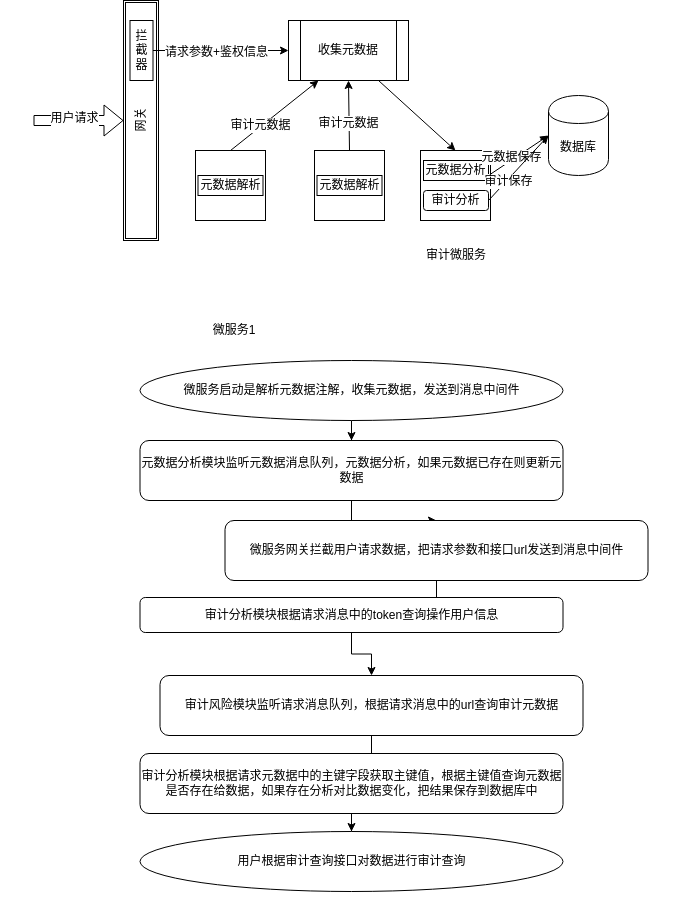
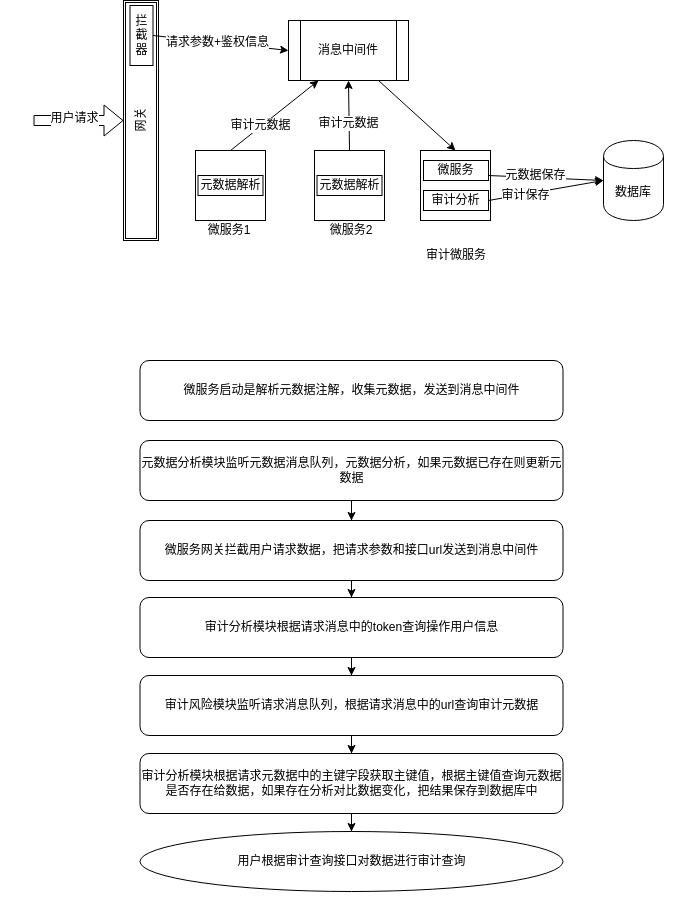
- <mxCell id="41" value="拦截器" style="rounded=0;whiteSpace=wrap;html=1;" vertex="1" parent="1"><mxGeometry x="129.5" y="20" width="23" height="60" as="geometry" /></mxCell>
+ <mxCell id="41" value="拦截器" style="rounded=0;whiteSpace=wrap;html=1;" vertex="1" parent="1"><mxGeometry x="129.5" y="5" width="23" height="60" as="geometry" /></mxCell>
- <mxCell id="6" value="收集元数据" style="shape=process;whiteSpace=wrap;html=1;backgroundOutline=1;" parent="1" vertex="1"><mxGeometry x="288" y="20" width="120" height="60" as="geometry" /></mxCell>
+ <mxCell id="6" value="消息中间件" style="shape=process;whiteSpace=wrap;html=1;backgroundOutline=1;" parent="1" vertex="1"><mxGeometry x="288" y="20" width="120" height="60" as="geometry" /></mxCell>
- <mxCell id="2" value="数据库" style="shape=cylinder;whiteSpace=wrap;html=1;boundedLbl=1;backgroundOutline=1;" parent="1" vertex="1"><mxGeometry x="548" y="95" width="60" height="80" as="geometry" /></mxCell>
+ <mxCell id="2" value="数据库" style="shape=cylinder;whiteSpace=wrap;html=1;boundedLbl=1;backgroundOutline=1;" parent="1" vertex="1"><mxGeometry x="603" y="140" width="60" height="80" as="geometry" /></mxCell>
- <mxCell id="20" value="元数据分析" style="rounded=0;whiteSpace=wrap;html=1;" parent="1" vertex="1"><mxGeometry x="423" y="160" width="65" height="20" as="geometry" /></mxCell>
+ <mxCell id="20" value="微服务" style="rounded=0;whiteSpace=wrap;html=1;" parent="1" vertex="1"><mxGeometry x="423" y="160" width="65" height="20" as="geometry" /></mxCell>
- <mxCell id="21" value="审计分析" style="whiteSpace=wrap;html=1;rounded=1;" parent="1" vertex="1"><mxGeometry x="423" y="190" width="65" height="20" as="geometry" /></mxCell>
+ <mxCell id="21" value="审计分析" style="rounded=0;whiteSpace=wrap;html=1;" parent="1" vertex="1"><mxGeometry x="423" y="190" width="65" height="20" as="geometry" /></mxCell>
+ <mxCell id="16" value="微服务2" style="text;html=1;strokeColor=none;fillColor=none;align=center;verticalAlign=middle;whiteSpace=wrap;rounded=0;" parent="1" vertex="1"><mxGeometry x="326" y="220" width="50" height="20" as="geometry" /></mxCell>
- <mxCell id="15" value="微服务1" style="text;html=1;strokeColor=none;fillColor=none;align=center;verticalAlign=middle;whiteSpace=wrap;rounded=0;" parent="1" vertex="1"><mxGeometry x="210" y="320" width="48" height="20" as="geometry" /></mxCell>
+ <mxCell id="15" value="微服务1" style="text;html=1;strokeColor=none;fillColor=none;align=center;verticalAlign=middle;whiteSpace=wrap;rounded=0;" parent="1" vertex="1"><mxGeometry x="205" y="220" width="48" height="20" as="geometry" /></mxCell>
- <mxCell id="29" value="微服务启动是解析元数据注解，收集元数据，发送到消息中间件" style="ellipse;whiteSpace=wrap;html=1;" vertex="1" parent="1"><mxGeometry x="139.5" y="360" width="423" height="60" as="geometry" /></mxCell>
+ <mxCell id="29" value="微服务启动是解析元数据注解，收集元数据，发送到消息中间件" style="rounded=1;whiteSpace=wrap;html=1;" vertex="1" parent="1"><mxGeometry x="139.5" y="360" width="423" height="60" as="geometry" /></mxCell>
- <mxCell id="28" value="" style="edgeStyle=orthogonalEdgeStyle;rounded=0;orthogonalLoop=1;jettySize=auto;html=1;" edge="1" parent="1" source="29" target="31"><mxGeometry relative="1" as="geometry" /></mxCell>
- <mxCell id="33" value="微服务网关拦截用户请求数据，把请求参数和接口url发送到消息中间件" style="rounded=1;whiteSpace=wrap;html=1;" vertex="1" parent="1"><mxGeometry x="224.5" y="520" width="423" height="60" as="geometry" /></mxCell>
+ <mxCell id="33" value="微服务网关拦截用户请求数据，把请求参数和接口url发送到消息中间件" style="rounded=1;whiteSpace=wrap;html=1;" vertex="1" parent="1"><mxGeometry x="139.5" y="520" width="423" height="60" as="geometry" /></mxCell>
- <mxCell id="35" value="&lt;span style=&quot;white-space: normal&quot;&gt;审计分析模块根据请求消息中的token查询操作用户信息&lt;/span&gt;" style="rounded=1;whiteSpace=wrap;html=1;" vertex="1" parent="1"><mxGeometry x="139.5" y="597" width="423" height="35" as="geometry" /></mxCell>
+ <mxCell id="35" value="&lt;span style=&quot;white-space: normal&quot;&gt;审计分析模块根据请求消息中的token查询操作用户信息&lt;/span&gt;" style="rounded=1;whiteSpace=wrap;html=1;" vertex="1" parent="1"><mxGeometry x="139.5" y="597" width="423" height="60" as="geometry" /></mxCell>
- <mxCell id="37" value="审计风险模块监听请求消息队列，根据请求消息中的url查询审计元数据" style="rounded=1;whiteSpace=wrap;html=1;" vertex="1" parent="1"><mxGeometry x="159.5" y="675" width="423" height="60" as="geometry" /></mxCell>
+ <mxCell id="37" value="审计风险模块监听请求消息队列，根据请求消息中的url查询审计元数据" style="rounded=1;whiteSpace=wrap;html=1;" vertex="1" parent="1"><mxGeometry x="139.5" y="675" width="423" height="60" as="geometry" /></mxCell>
